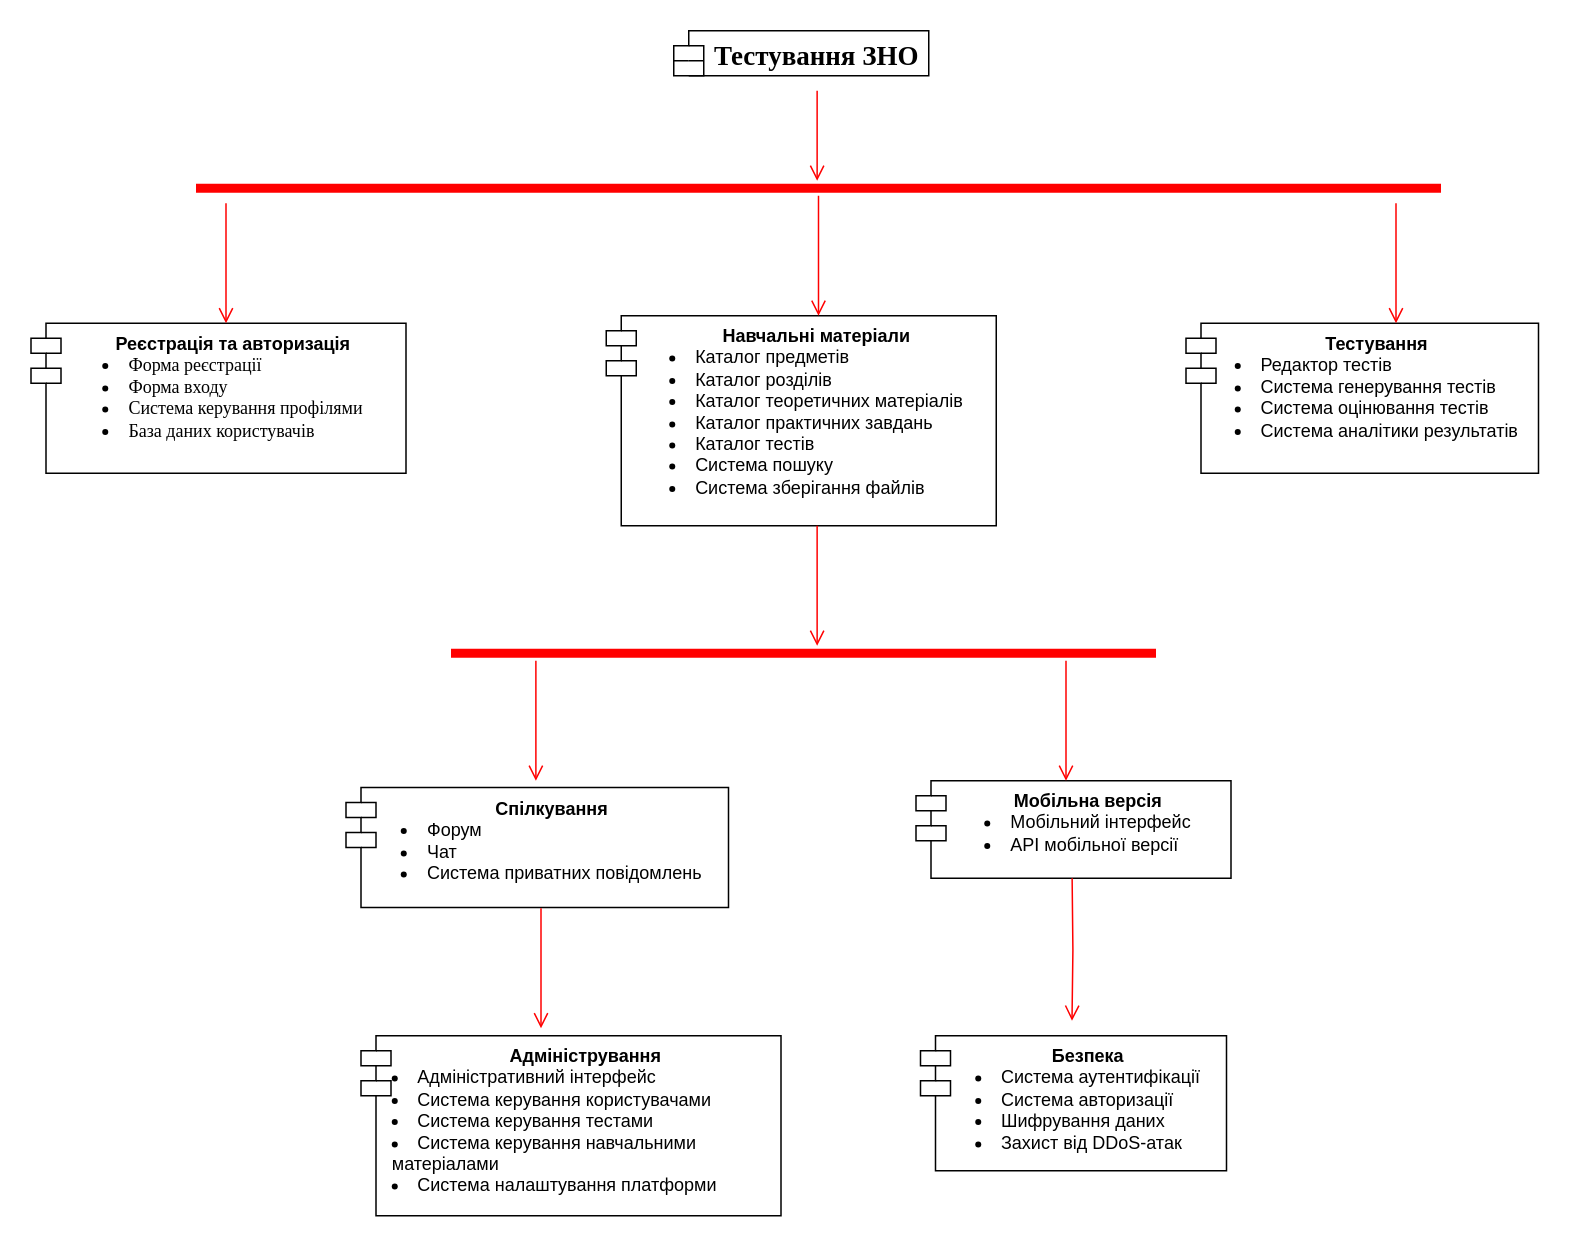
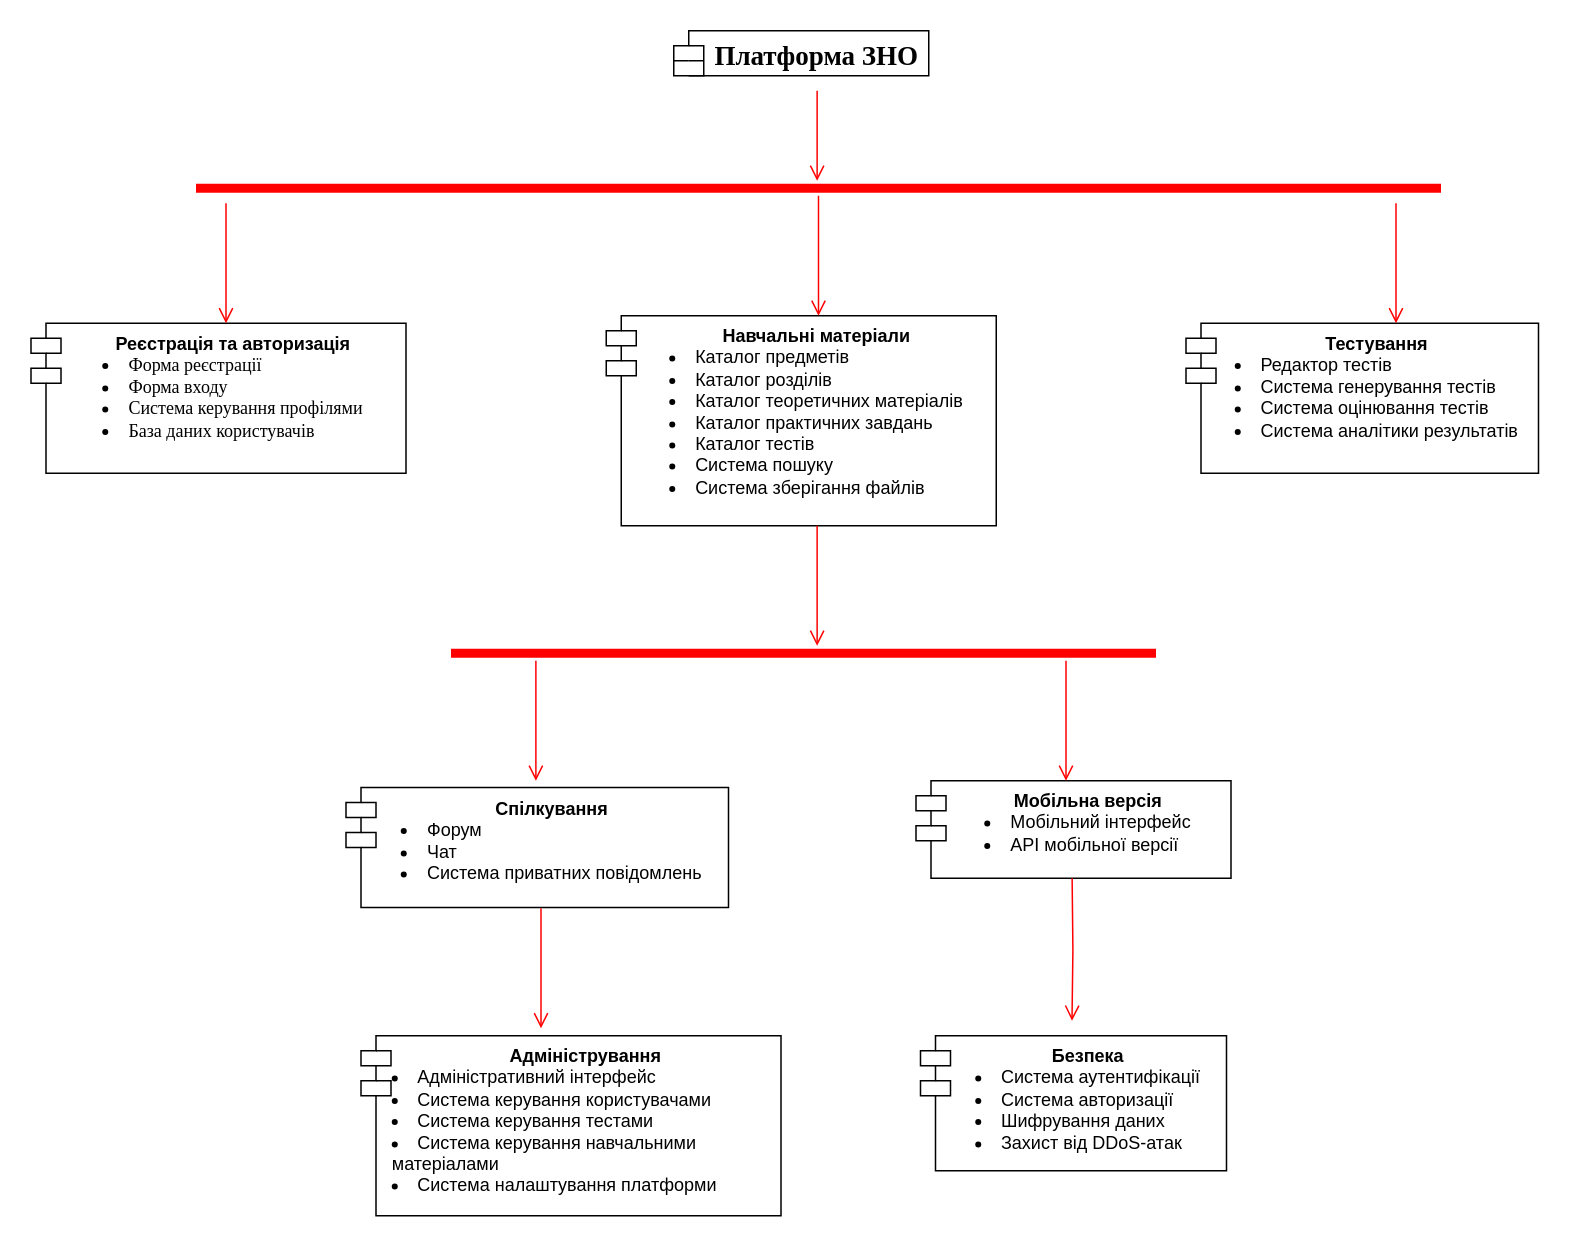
- <mxCell id="9" value="&lt;font style=&quot;font-size: 18px;&quot; face=&quot;Times New Roman&quot;&gt;&lt;b&gt;Тестування ЗНО&lt;/b&gt;&lt;/font&gt;" style="shape=module;align=left;spacingLeft=20;align=center;verticalAlign=top;whiteSpace=wrap;html=1;" vertex="1" parent="1"><mxGeometry x="448.5" width="170" height="30" as="geometry" y="20" /></mxCell>
+ <mxCell id="9" value="&lt;font style=&quot;font-size: 18px;&quot; face=&quot;Times New Roman&quot;&gt;&lt;b&gt;Платформа ЗНО&lt;/b&gt;&lt;/font&gt;" style="shape=module;align=left;spacingLeft=20;align=center;verticalAlign=top;whiteSpace=wrap;html=1;" vertex="1" parent="1"><mxGeometry x="448.5" width="170" height="30" as="geometry" y="20" /></mxCell>
